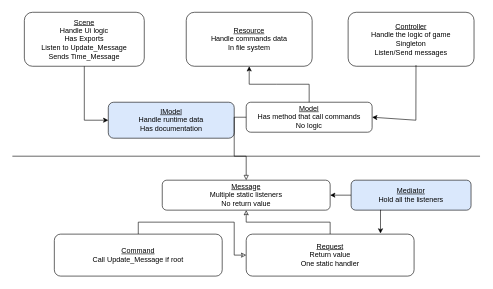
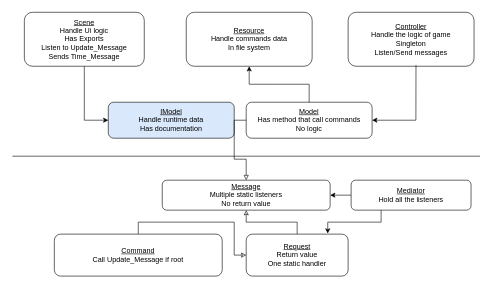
- <mxCell id="3" value="&lt;u&gt;Model&lt;/u&gt;&lt;div&gt;&lt;span style=&quot;background-color: initial;&quot;&gt;Has method that call commands&lt;/span&gt;&lt;br&gt;&lt;/div&gt;&lt;div&gt;No logic&lt;/div&gt;" style="rounded=1;whiteSpace=wrap;html=1;" parent="1" vertex="1"><mxGeometry x="410" y="170" width="210" height="50" as="geometry" /></mxCell>
+ <mxCell id="3" value="&lt;u&gt;Model&lt;/u&gt;&lt;div&gt;&lt;span style=&quot;background-color: initial;&quot;&gt;Has method that call commands&lt;/span&gt;&lt;br&gt;&lt;/div&gt;&lt;div&gt;No logic&lt;/div&gt;" style="rounded=1;whiteSpace=wrap;html=1;" parent="1" vertex="1"><mxGeometry x="410" y="170" width="210" height="60" as="geometry" /></mxCell>
- <mxCell id="17" value="&lt;u&gt;Mediator&lt;/u&gt;&lt;div&gt;Hold all the listeners&lt;/div&gt;" style="rounded=1;whiteSpace=wrap;html=1;fillColor=#dae8fc;" parent="1" vertex="1"><mxGeometry x="585" y="300" width="200" height="50" as="geometry" /></mxCell>
+ <mxCell id="17" value="&lt;u&gt;Mediator&lt;/u&gt;&lt;div&gt;Hold all the listeners&lt;/div&gt;" style="rounded=1;whiteSpace=wrap;html=1;" parent="1" vertex="1"><mxGeometry x="585" y="300" width="200" height="50" as="geometry" /></mxCell>
- <mxCell id="11" value="&lt;u&gt;Request&lt;/u&gt;&lt;div&gt;&lt;span style=&quot;background-color: initial;&quot;&gt;Return value&lt;/span&gt;&lt;br&gt;&lt;/div&gt;&lt;div&gt;&lt;div&gt;One static handler&lt;/div&gt;&lt;/div&gt;" style="rounded=1;whiteSpace=wrap;html=1;" parent="1" vertex="1"><mxGeometry x="410" y="390" width="280" height="70" as="geometry" /></mxCell>
+ <mxCell id="11" value="&lt;u&gt;Request&lt;/u&gt;&lt;div&gt;&lt;span style=&quot;background-color: initial;&quot;&gt;Return value&lt;/span&gt;&lt;br&gt;&lt;/div&gt;&lt;div&gt;&lt;div&gt;One static handler&lt;/div&gt;&lt;/div&gt;" style="rounded=1;whiteSpace=wrap;html=1;" parent="1" vertex="1"><mxGeometry x="410" y="390" width="170" height="70" as="geometry" /></mxCell>
